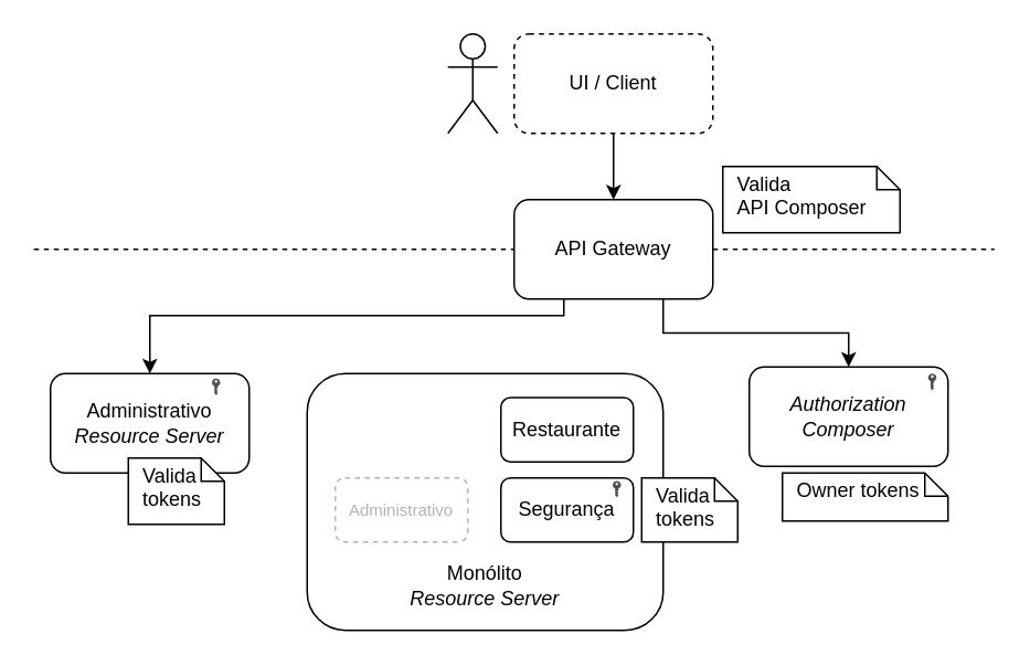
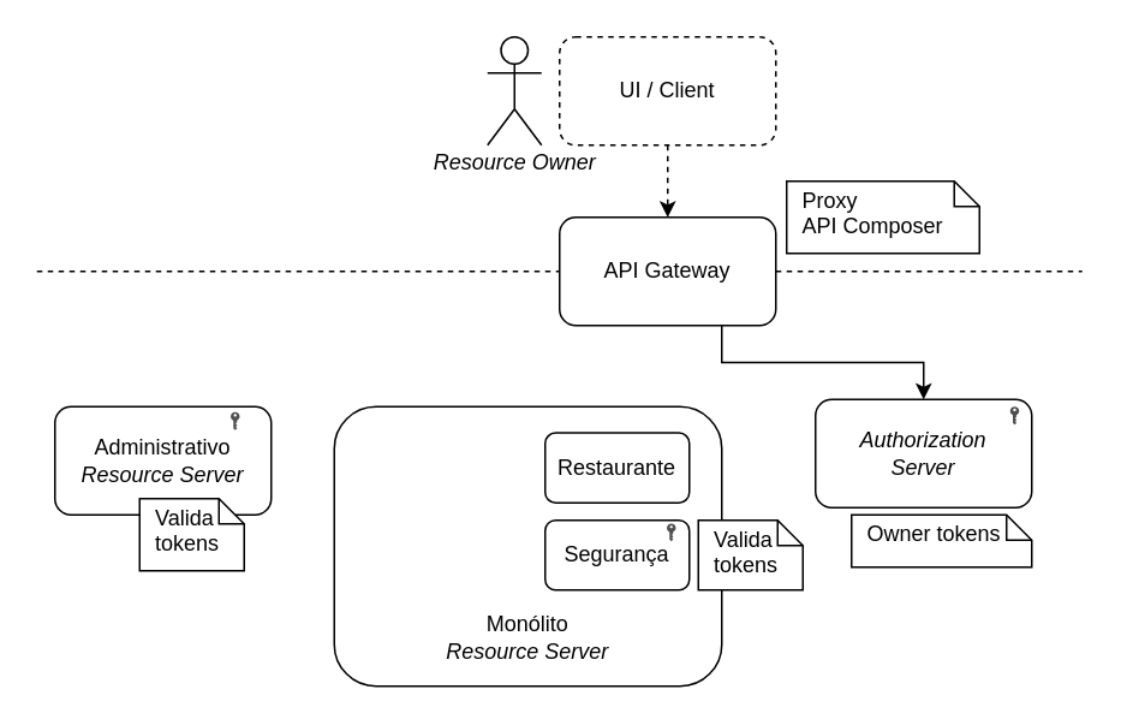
+ <mxCell id="28" value="&lt;i&gt;Resource Owner&lt;/i&gt;" style="text;html=1;align=center;verticalAlign=middle;resizable=0;points=[];autosize=1;" vertex="1" parent="1"><mxGeometry x="230" y="80" width="110" height="20" as="geometry" /></mxCell>
- <mxCell id="4" style="edgeStyle=orthogonalEdgeStyle;rounded=0;orthogonalLoop=1;jettySize=auto;html=1;exitX=0.5;exitY=1;exitDx=0;exitDy=0;entryX=0.5;entryY=0;entryDx=0;entryDy=0;" parent="1" source="5" target="8" edge="1"><mxGeometry relative="1" as="geometry" /></mxCell>
+ <mxCell id="4" style="edgeStyle=orthogonalEdgeStyle;rounded=0;orthogonalLoop=1;jettySize=auto;html=1;exitX=0.5;exitY=1;exitDx=0;exitDy=0;entryX=0.5;entryY=0;entryDx=0;entryDy=0;dashed=1;" parent="1" source="5" target="8" edge="1"><mxGeometry relative="1" as="geometry" /></mxCell>
- <mxCell id="11" value="Valida&lt;br&gt;API Composer" style="shape=note;whiteSpace=wrap;html=1;size=14;verticalAlign=top;align=left;spacingTop=-3;spacingLeft=7;" parent="1" vertex="1"><mxGeometry x="436" y="100" width="107" height="40" as="geometry" /></mxCell>
+ <mxCell id="11" value="Proxy&lt;br&gt;API Composer" style="shape=note;whiteSpace=wrap;html=1;size=14;verticalAlign=top;align=left;spacingTop=-3;spacingLeft=7;" parent="1" vertex="1"><mxGeometry x="436" y="100" width="107" height="40" as="geometry" /></mxCell>
- <mxCell id="7" style="edgeStyle=orthogonalEdgeStyle;rounded=0;orthogonalLoop=1;jettySize=auto;html=1;exitX=0.25;exitY=1;exitDx=0;exitDy=0;entryX=0.5;entryY=0;entryDx=0;entryDy=0;fontSize=10;fontColor=#B3B3B3;" parent="1" source="8" target="24" edge="1"><mxGeometry relative="1" as="geometry"><Array as="points"><mxPoint x="340" y="190" /><mxPoint x="90" y="190" /></Array></mxGeometry></mxCell>
- <mxCell id="2" value="&lt;i&gt;Authorization&lt;br&gt;Composer&lt;/i&gt;" style="rounded=1;whiteSpace=wrap;html=1;" parent="1" vertex="1"><mxGeometry x="452" y="221" width="120" height="60" as="geometry" /></mxCell>
+ <mxCell id="2" value="&lt;i&gt;Authorization&lt;br&gt;Server&lt;/i&gt;" style="rounded=1;whiteSpace=wrap;html=1;" parent="1" vertex="1"><mxGeometry x="452" y="221" width="120" height="60" as="geometry" /></mxCell>
- <mxCell id="18" value="Administrativo" style="rounded=1;whiteSpace=wrap;html=1;strokeColor=#B3B3B3;dashed=1;fontSize=10;fontColor=#B3B3B3;" parent="16" vertex="1"><mxGeometry y="48.438" width="80" height="38.75" as="geometry" /></mxCell>
